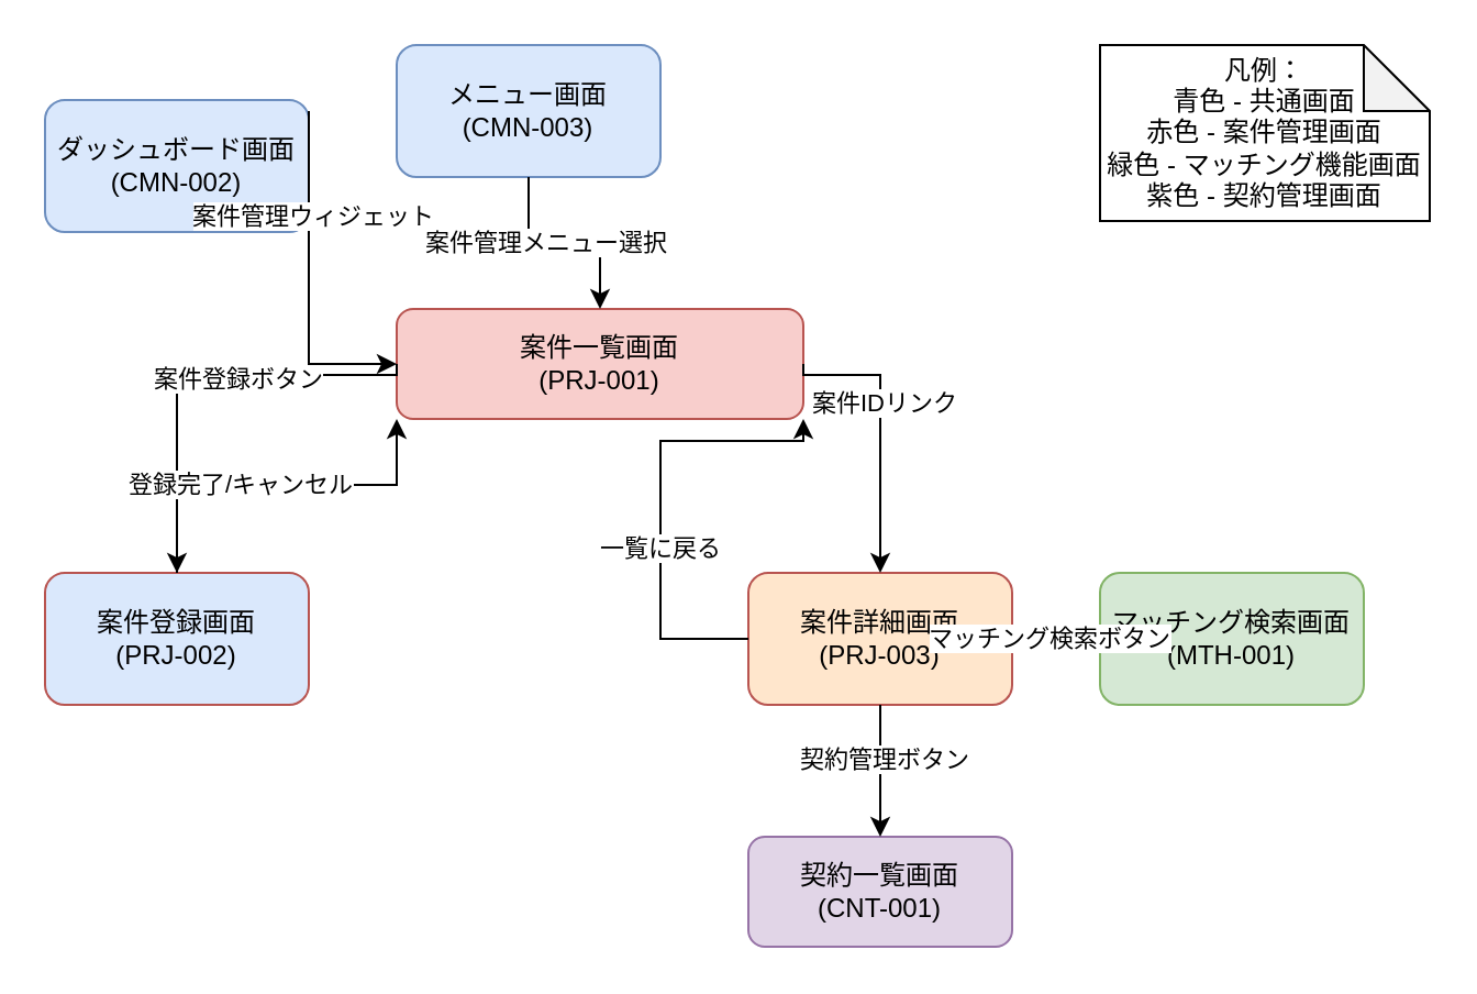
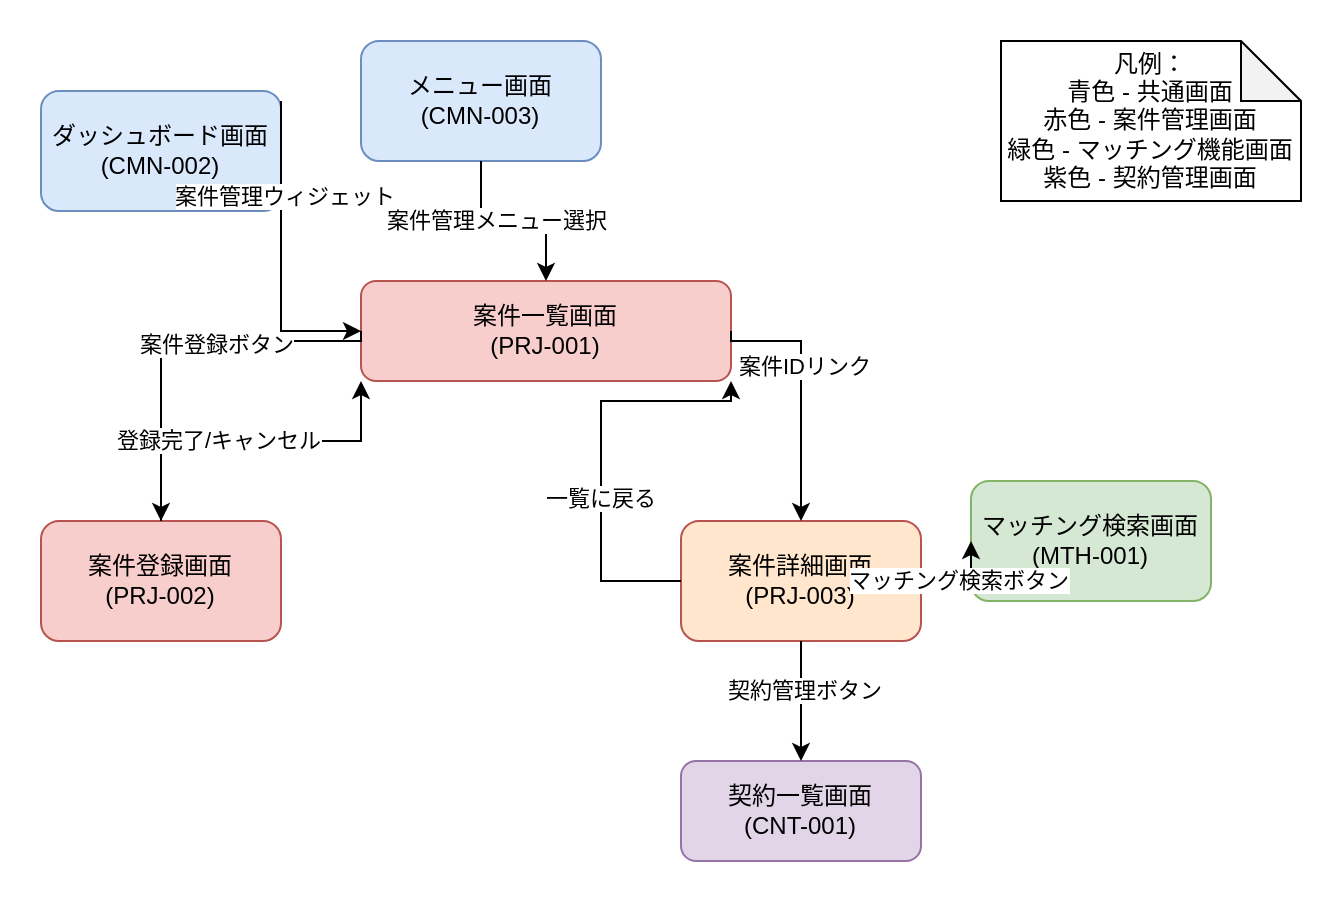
- <mxCell id="5" value="案件登録画面&#10;(PRJ-002)" style="rounded=1;whiteSpace=wrap;html=1;fillColor=#dae8fc;strokeColor=#b85450;" vertex="1" parent="1"><mxGeometry x="20" y="260" width="120" height="60" as="geometry" /></mxCell>
+ <mxCell id="5" value="案件登録画面&#10;(PRJ-002)" style="rounded=1;whiteSpace=wrap;html=1;fillColor=#f8cecc;strokeColor=#b85450;" vertex="1" parent="1"><mxGeometry x="20" y="260" width="120" height="60" as="geometry" /></mxCell>
- <mxCell id="7" value="マッチング検索画面&#10;(MTH-001)" style="rounded=1;whiteSpace=wrap;html=1;fillColor=#d5e8d4;strokeColor=#82b366;" vertex="1" parent="1"><mxGeometry x="500" y="260" width="120" height="60" as="geometry" /></mxCell>
+ <mxCell id="7" value="マッチング検索画面&#10;(MTH-001)" style="rounded=1;whiteSpace=wrap;html=1;fillColor=#d5e8d4;strokeColor=#82b366;" vertex="1" parent="1"><mxGeometry x="485" y="240" width="120" height="60" as="geometry" /></mxCell>
